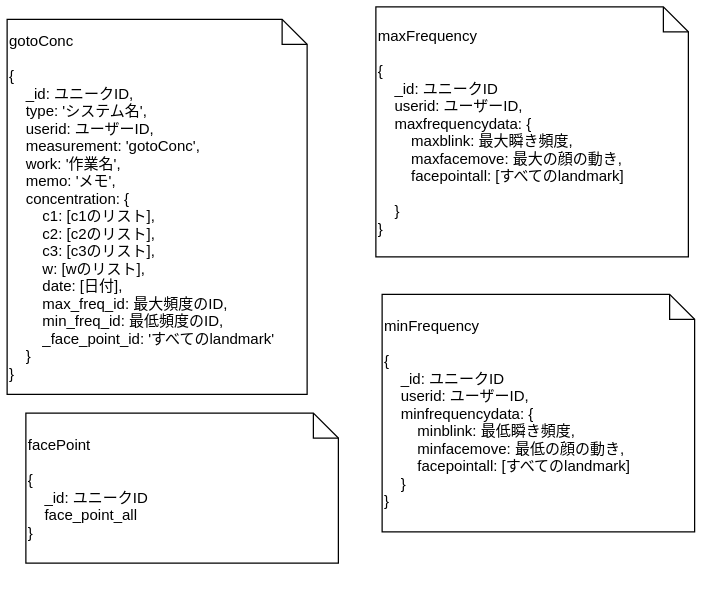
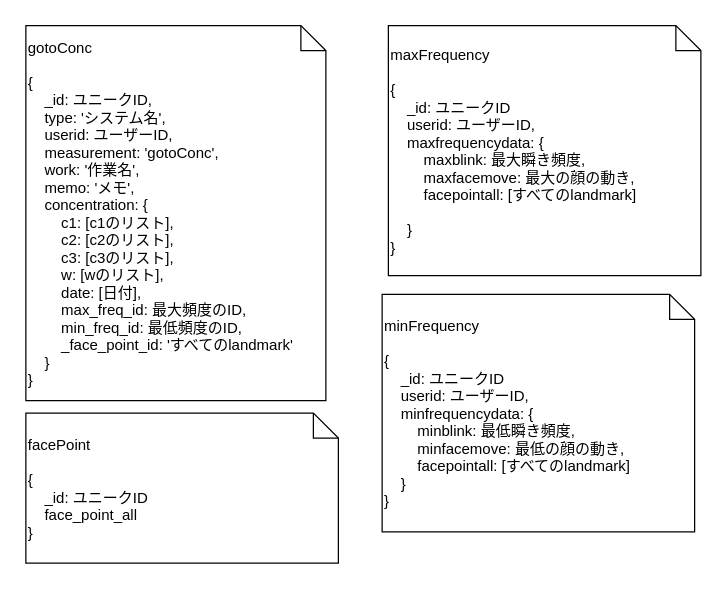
- <mxCell id="3" value="maxFrequency&#10;&#10;{&#10;    _id: ユニークID&#10;    userid: ユーザーID,&#10;    maxfrequencydata: {&#10;        maxblink: 最大瞬き頻度,&#10;        maxfacemove: 最大の顔の動き,&#10;        facepointall: [すべてのlandmark]&#10;&#10;    }&#10;}" style="shape=note;size=20;fillColor=none;align=left;" parent="1" vertex="1"><mxGeometry x="300" y="5" width="250" height="200" as="geometry" /></mxCell>
+ <mxCell id="3" value="maxFrequency&#10;&#10;{&#10;    _id: ユニークID&#10;    userid: ユーザーID,&#10;    maxfrequencydata: {&#10;        maxblink: 最大瞬き頻度,&#10;        maxfacemove: 最大の顔の動き,&#10;        facepointall: [すべてのlandmark]&#10;&#10;    }&#10;}" style="shape=note;size=20;fillColor=none;align=left;" parent="1" vertex="1"><mxGeometry x="310" y="20" width="250" height="200" as="geometry" /></mxCell>
- <mxCell id="2" value="gotoConc&#10;&#10;{&#10;    _id: ユニークID,&#10;    type: 'システム名',&#10;    userid: ユーザーID,&#10;    measurement: 'gotoConc',&#10;    work: '作業名',&#10;    memo: 'メモ',&#10;    concentration: {&#10;        c1: [c1のリスト],&#10;        c2: [c2のリスト],&#10;        c3: [c3のリスト],&#10;        w: [wのリスト],&#10;        date: [日付],&#10;        max_freq_id: 最大頻度のID,&#10;        min_freq_id: 最低頻度のID,&#10;        _face_point_id: 'すべてのlandmark'&#10;    }&#10;}" style="shape=note;size=20;fillColor=none;align=left;" parent="1" vertex="1"><mxGeometry x="5" y="15" width="240" height="300" as="geometry" /></mxCell>
+ <mxCell id="2" value="gotoConc&#10;&#10;{&#10;    _id: ユニークID,&#10;    type: 'システム名',&#10;    userid: ユーザーID,&#10;    measurement: 'gotoConc',&#10;    work: '作業名',&#10;    memo: 'メモ',&#10;    concentration: {&#10;        c1: [c1のリスト],&#10;        c2: [c2のリスト],&#10;        c3: [c3のリスト],&#10;        w: [wのリスト],&#10;        date: [日付],&#10;        max_freq_id: 最大頻度のID,&#10;        min_freq_id: 最低頻度のID,&#10;        _face_point_id: 'すべてのlandmark'&#10;    }&#10;}" style="shape=note;size=20;fillColor=none;align=left;" parent="1" vertex="1"><mxGeometry x="20" y="20" width="240" height="300" as="geometry" /></mxCell>
